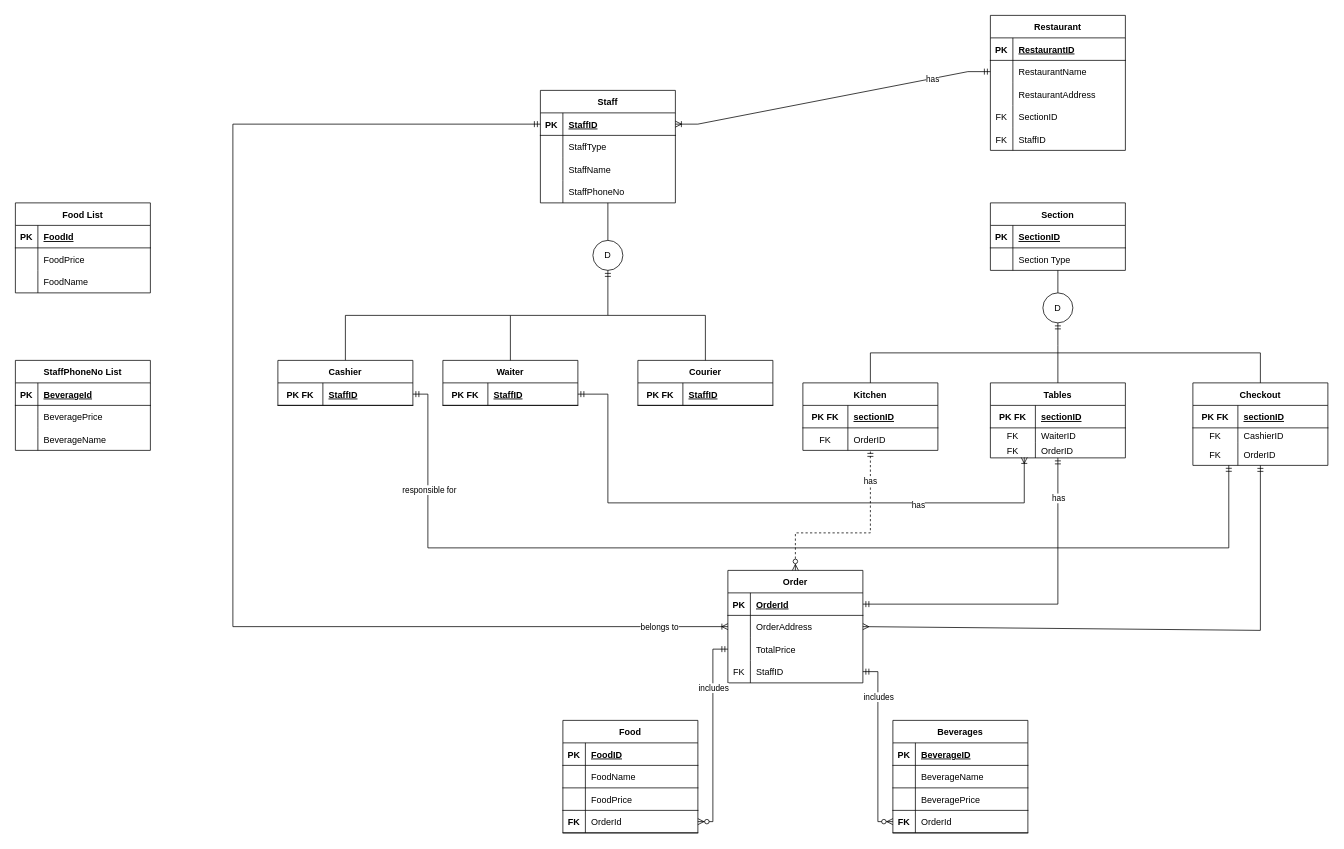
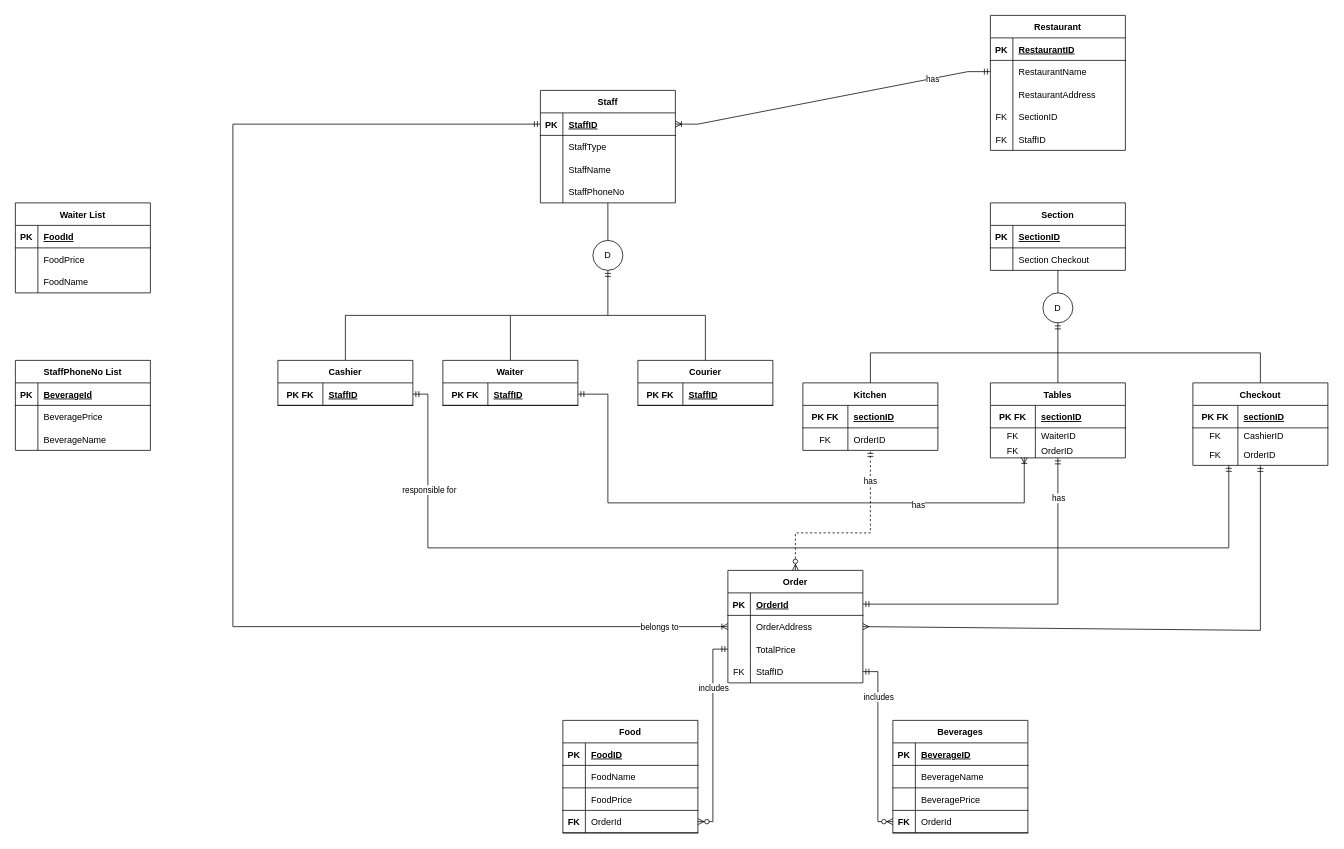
- <mxCell id="115" value="Food List" style="shape=table;startSize=30;container=1;collapsible=1;childLayout=tableLayout;fixedRows=1;rowLines=0;fontStyle=1;align=center;resizeLast=1;" parent="1" vertex="1"><mxGeometry x="20" y="270" width="180" height="120" as="geometry" /></mxCell>
+ <mxCell id="115" value="Waiter List" style="shape=table;startSize=30;container=1;collapsible=1;childLayout=tableLayout;fixedRows=1;rowLines=0;fontStyle=1;align=center;resizeLast=1;" parent="1" vertex="1"><mxGeometry x="20" y="270" width="180" height="120" as="geometry" /></mxCell>
- <mxCell id="102" value="Section Type" style="shape=partialRectangle;connectable=0;fillColor=none;top=0;left=0;bottom=0;right=0;align=left;spacingLeft=6;overflow=hidden;" parent="100" vertex="1"><mxGeometry x="30" width="150" height="30" as="geometry"><mxRectangle width="150" height="30" as="alternateBounds" /></mxGeometry></mxCell>
+ <mxCell id="102" value="Section Checkout" style="shape=partialRectangle;connectable=0;fillColor=none;top=0;left=0;bottom=0;right=0;align=left;spacingLeft=6;overflow=hidden;" parent="100" vertex="1"><mxGeometry x="30" width="150" height="30" as="geometry"><mxRectangle width="150" height="30" as="alternateBounds" /></mxGeometry></mxCell>
